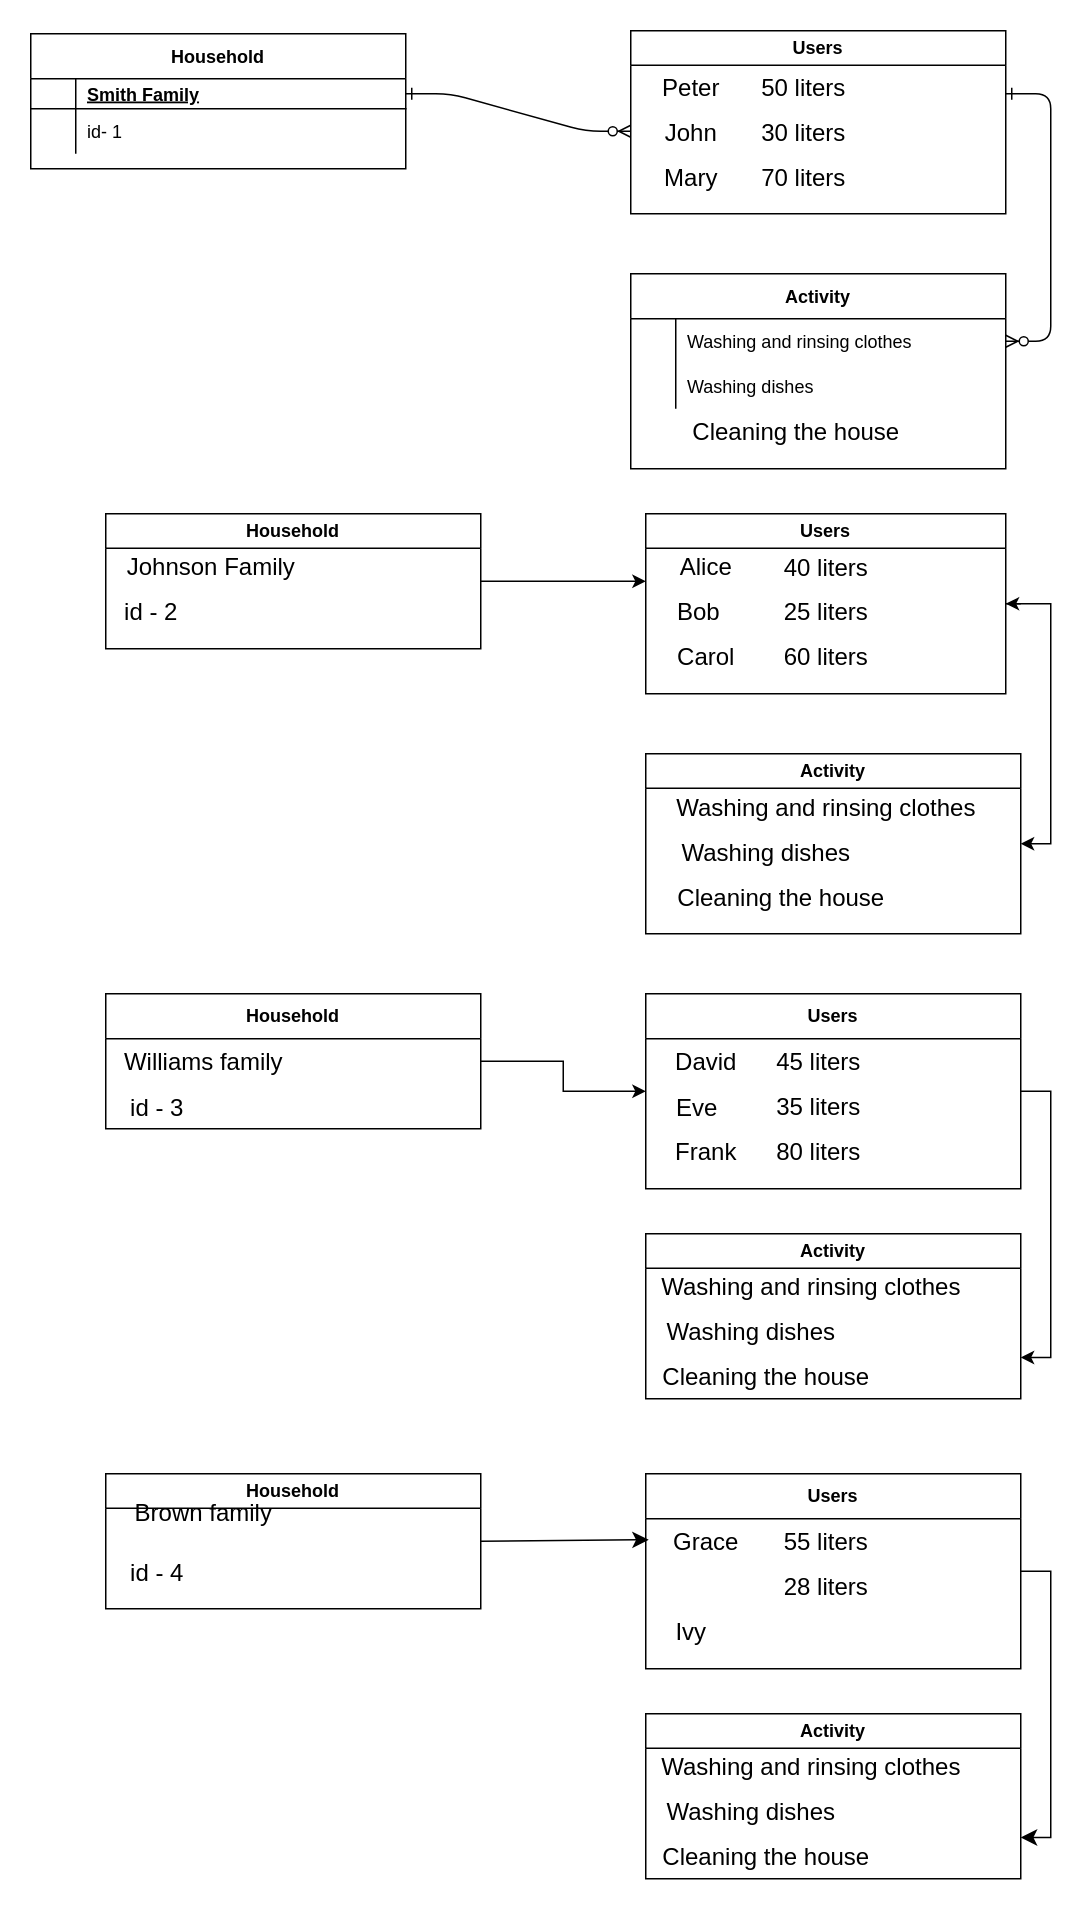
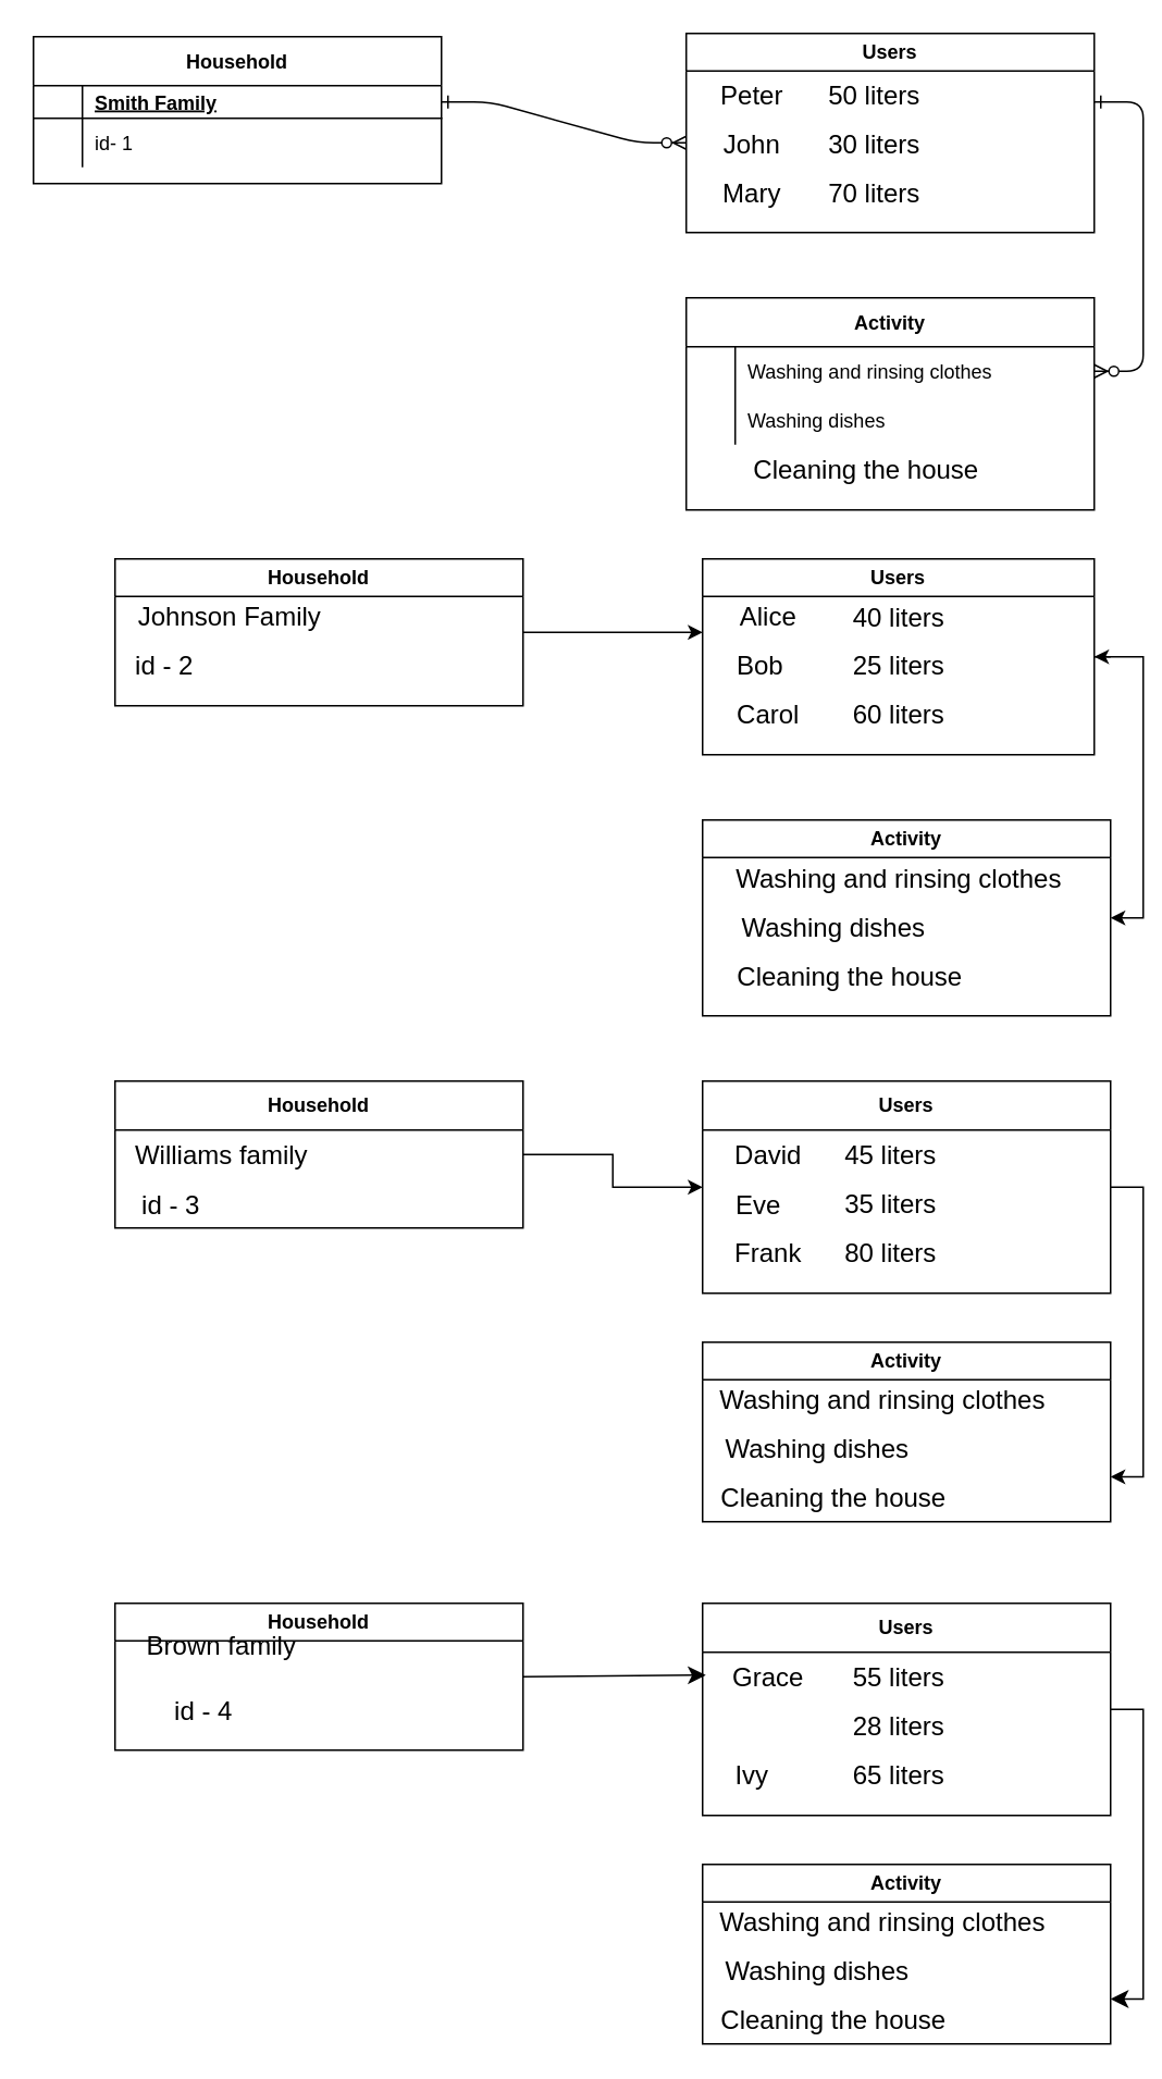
- <mxCell id="61" value="id - 4" style="text;html=1;align=center;verticalAlign=middle;resizable=0;points=[];autosize=1;strokeColor=none;fillColor=none;fontSize=16;" parent="59" vertex="1"><mxGeometry x="4" y="51" width="60" height="30" as="geometry" /></mxCell>
+ <mxCell id="61" value="id - 4" style="text;html=1;align=center;verticalAlign=middle;resizable=0;points=[];autosize=1;strokeColor=none;fillColor=none;fontSize=16;" parent="59" vertex="1"><mxGeometry x="24" y="51" width="60" height="30" as="geometry" /></mxCell>
+ <mxCell id="68" value="65 liters" style="text;html=1;align=center;verticalAlign=middle;resizable=0;points=[];autosize=1;strokeColor=none;fillColor=none;fontSize=16;" parent="63" vertex="1"><mxGeometry x="80" y="90" width="80" height="30" as="geometry" /></mxCell>
